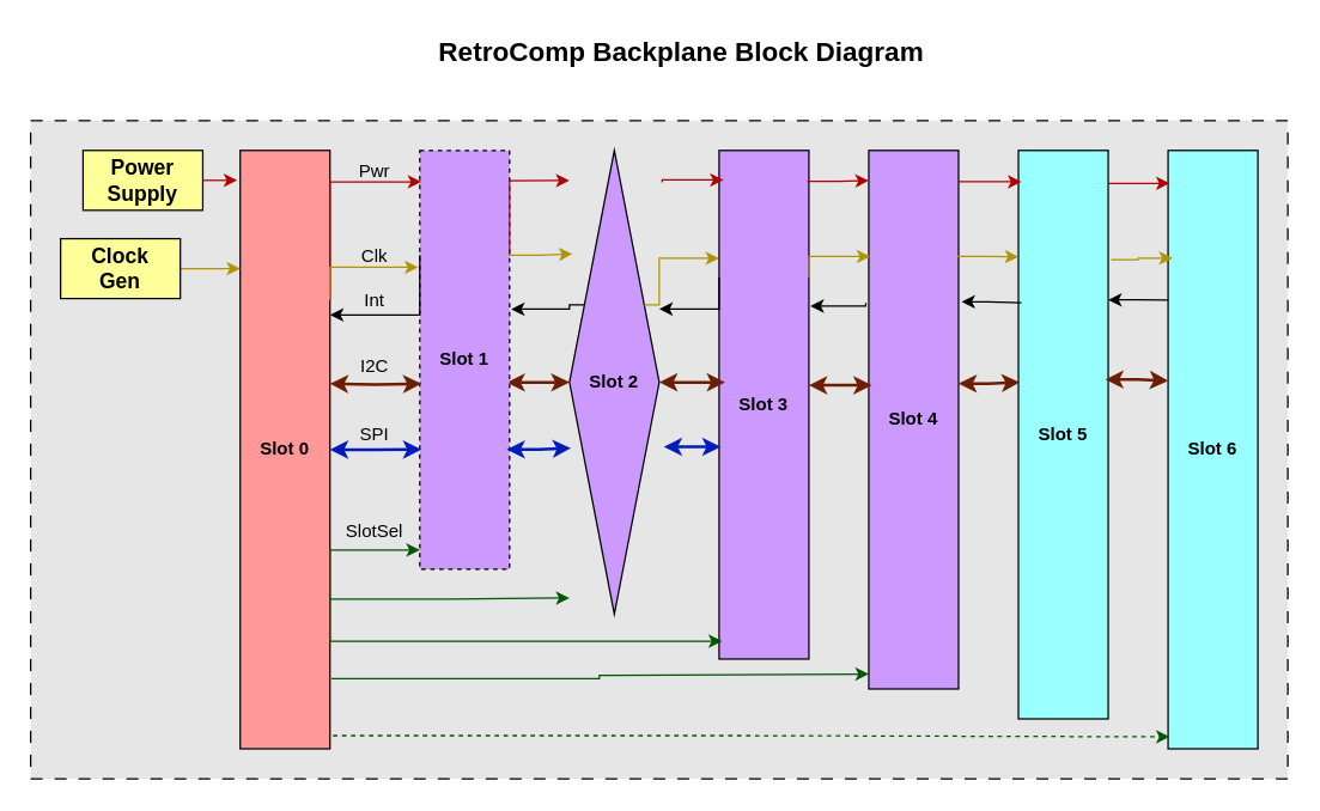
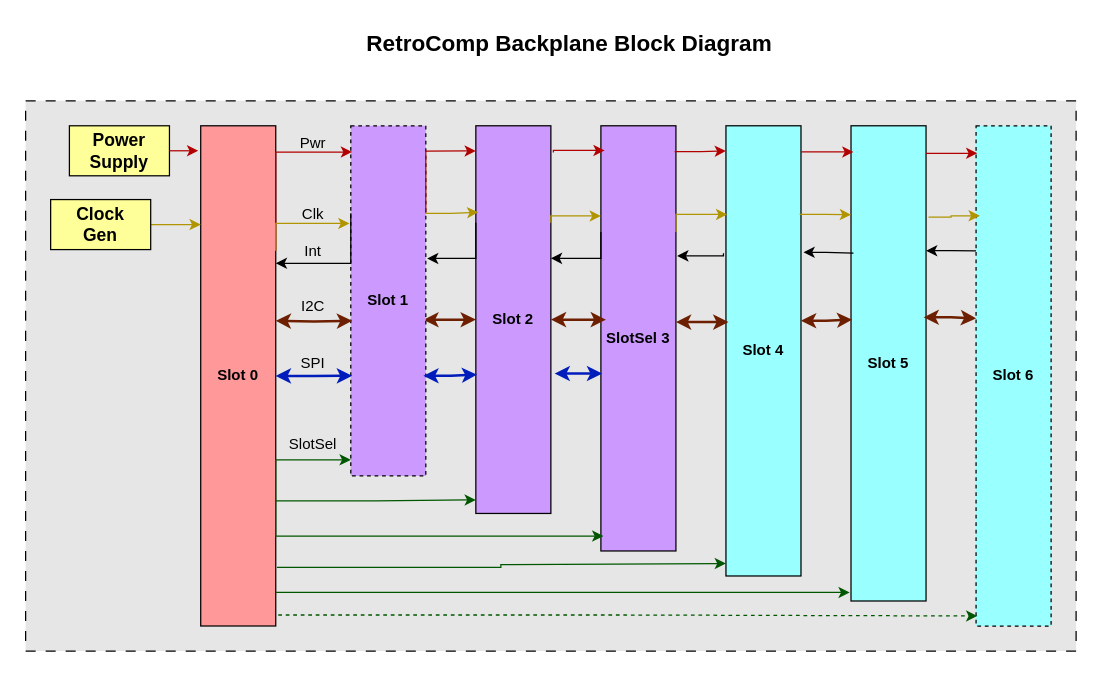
- <mxCell id="7" value="&lt;b&gt;Slot 2&lt;/b&gt;" style="rhombus;whiteSpace=wrap;html=1;fillColor=#CC99FF;" parent="1" vertex="1"><mxGeometry x="380" y="100" width="60" height="310" as="geometry" /></mxCell>
+ <mxCell id="7" value="&lt;b&gt;Slot 2&lt;/b&gt;" style="rounded=0;whiteSpace=wrap;html=1;fillColor=#CC99FF;" parent="1" vertex="1"><mxGeometry x="380" y="100" width="60" height="310" as="geometry" /></mxCell>
- <mxCell id="8" value="&lt;b&gt;Slot 3&lt;/b&gt;" style="rounded=0;whiteSpace=wrap;html=1;fillColor=#CC99FF;" parent="1" vertex="1"><mxGeometry x="480" y="100" width="60" height="340" as="geometry" /></mxCell>
+ <mxCell id="8" value="&lt;b&gt;SlotSel 3&lt;/b&gt;" style="rounded=0;whiteSpace=wrap;html=1;fillColor=#CC99FF;" parent="1" vertex="1"><mxGeometry x="480" y="100" width="60" height="340" as="geometry" /></mxCell>
- <mxCell id="9" value="&lt;b&gt;Slot 4&lt;/b&gt;" style="rounded=0;whiteSpace=wrap;html=1;fillColor=#cc99ff;" parent="1" vertex="1"><mxGeometry x="580" y="100" width="60" height="360" as="geometry" /></mxCell>
+ <mxCell id="9" value="&lt;b&gt;Slot 4&lt;/b&gt;" style="rounded=0;whiteSpace=wrap;html=1;fillColor=#99FFFF;" parent="1" vertex="1"><mxGeometry x="580" y="100" width="60" height="360" as="geometry" /></mxCell>
- <mxCell id="12" value="&lt;b&gt;Slot 6&lt;/b&gt;" style="rounded=0;whiteSpace=wrap;html=1;fillColor=#99FFFF;" parent="1" vertex="1"><mxGeometry x="780" y="100" width="60" height="400" as="geometry" /></mxCell>
+ <mxCell id="12" value="&lt;b&gt;Slot 6&lt;/b&gt;" style="rounded=0;whiteSpace=wrap;html=1;fillColor=#99FFFF;dashed=1;" parent="1" vertex="1"><mxGeometry x="780" y="100" width="60" height="400" as="geometry" /></mxCell>
+ <mxCell id="18" style="edgeStyle=orthogonalEdgeStyle;rounded=0;orthogonalLoop=1;jettySize=auto;html=1;exitX=1;exitY=0.933;exitDx=0;exitDy=0;entryX=-0.017;entryY=0.982;entryDx=0;entryDy=0;entryPerimeter=0;exitPerimeter=0;fillColor=#008a00;strokeColor=#005700;" parent="1" source="3" target="11" edge="1"><mxGeometry relative="1" as="geometry" /></mxCell>
